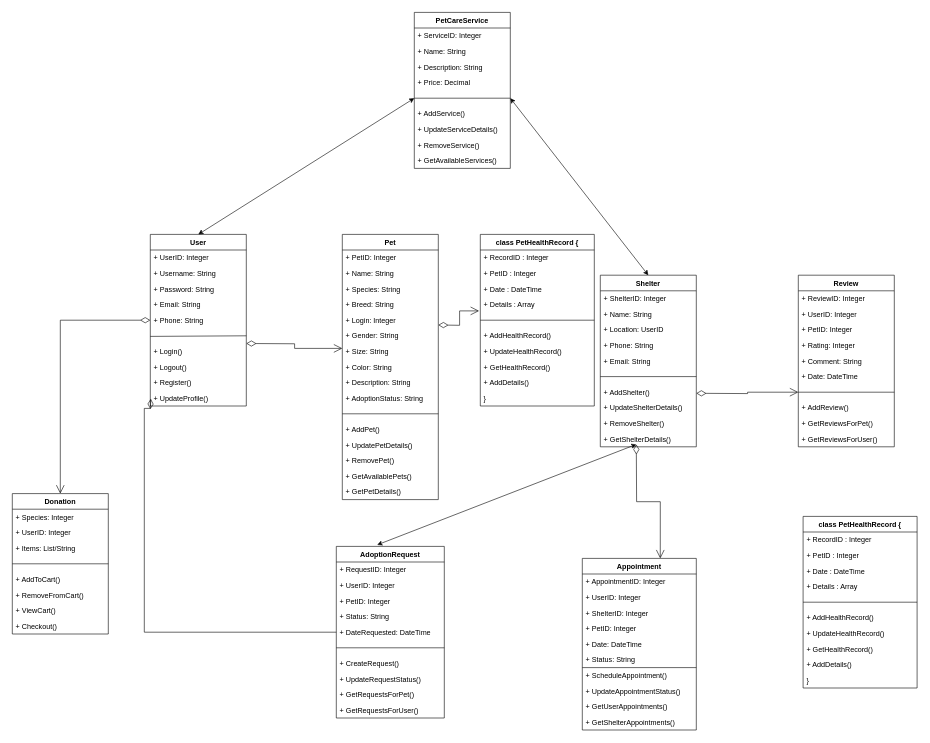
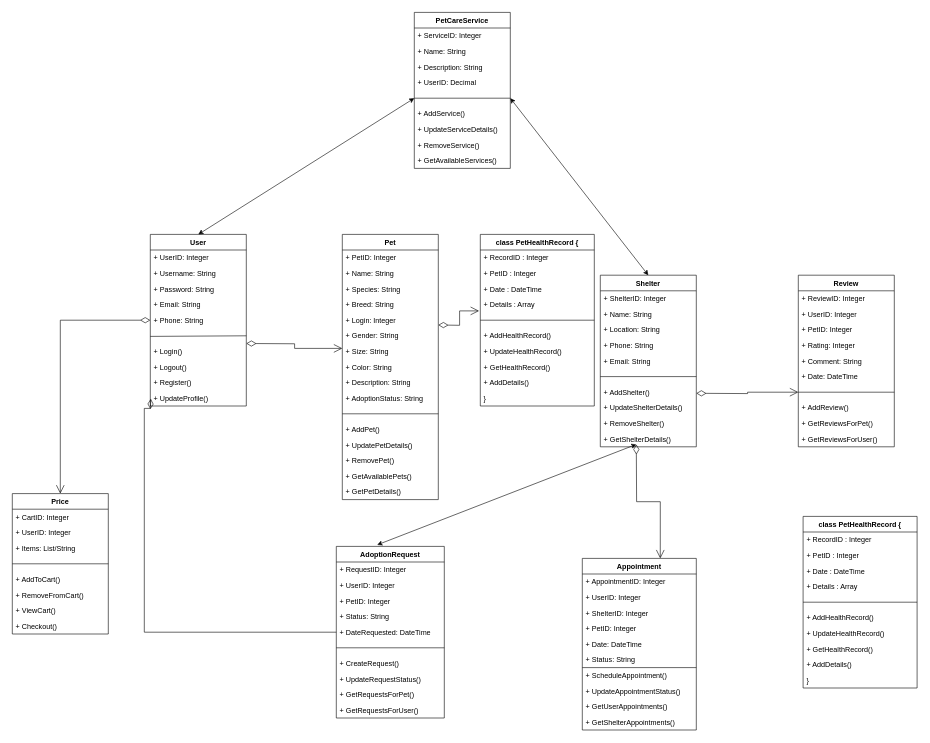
- <mxCell id="84" value="  + Price: Decimal" style="text;strokeColor=none;fillColor=none;align=left;verticalAlign=top;spacingLeft=4;spacingRight=4;overflow=hidden;rotatable=0;points=[[0,0.5],[1,0.5]];portConstraint=eastwest;" parent="80" vertex="1"><mxGeometry y="104" width="160" height="26" as="geometry" /></mxCell>
+ <mxCell id="84" value="  + UserID: Decimal" style="text;strokeColor=none;fillColor=none;align=left;verticalAlign=top;spacingLeft=4;spacingRight=4;overflow=hidden;rotatable=0;points=[[0,0.5],[1,0.5]];portConstraint=eastwest;" parent="80" vertex="1"><mxGeometry y="104" width="160" height="26" as="geometry" /></mxCell>
- <mxCell id="47" value="  + Location: UserID" style="text;strokeColor=none;fillColor=none;align=left;verticalAlign=top;spacingLeft=4;spacingRight=4;overflow=hidden;rotatable=0;points=[[0,0.5],[1,0.5]];portConstraint=eastwest;" parent="44" vertex="1"><mxGeometry y="78" width="160" height="26" as="geometry" /></mxCell>
+ <mxCell id="47" value="  + Location: String" style="text;strokeColor=none;fillColor=none;align=left;verticalAlign=top;spacingLeft=4;spacingRight=4;overflow=hidden;rotatable=0;points=[[0,0.5],[1,0.5]];portConstraint=eastwest;" parent="44" vertex="1"><mxGeometry y="78" width="160" height="26" as="geometry" /></mxCell>
- <mxCell id="91" value="Donation" style="swimlane;fontStyle=1;childLayout=stackLayout;horizontal=1;startSize=26;horizontalStack=0;resizeParent=1;resizeParentMax=0;resizeLast=0;collapsible=1;marginBottom=0;" parent="1" vertex="1"><mxGeometry x="20" y="822" width="160" height="234" as="geometry" /></mxCell>
+ <mxCell id="91" value="Price" style="swimlane;fontStyle=1;childLayout=stackLayout;horizontal=1;startSize=26;horizontalStack=0;resizeParent=1;resizeParentMax=0;resizeLast=0;collapsible=1;marginBottom=0;" parent="1" vertex="1"><mxGeometry x="20" y="822" width="160" height="234" as="geometry" /></mxCell>
- <mxCell id="92" value="  + Species: Integer" style="text;strokeColor=none;fillColor=none;align=left;verticalAlign=top;spacingLeft=4;spacingRight=4;overflow=hidden;rotatable=0;points=[[0,0.5],[1,0.5]];portConstraint=eastwest;" parent="91" vertex="1"><mxGeometry y="26" width="160" height="26" as="geometry" /></mxCell>
+ <mxCell id="92" value="  + CartID: Integer" style="text;strokeColor=none;fillColor=none;align=left;verticalAlign=top;spacingLeft=4;spacingRight=4;overflow=hidden;rotatable=0;points=[[0,0.5],[1,0.5]];portConstraint=eastwest;" parent="91" vertex="1"><mxGeometry y="26" width="160" height="26" as="geometry" /></mxCell>
